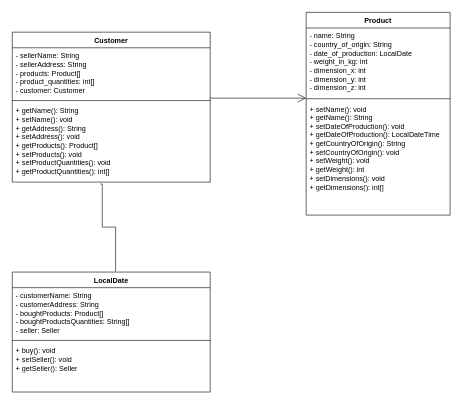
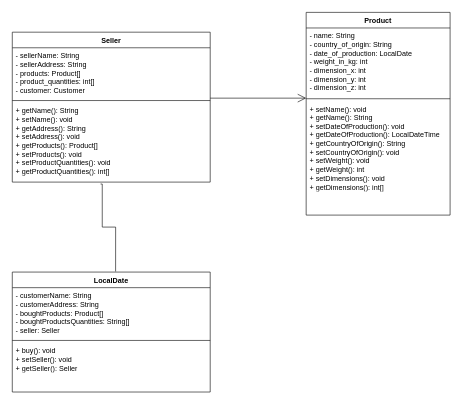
- <mxCell id="2" value="Customer" style="swimlane;fontStyle=1;align=center;verticalAlign=top;childLayout=stackLayout;horizontal=1;startSize=26;horizontalStack=0;resizeParent=1;resizeParentMax=0;resizeLast=0;collapsible=1;marginBottom=0;whiteSpace=wrap;html=1;" vertex="1" parent="1"><mxGeometry x="20" y="53" width="330" height="250" as="geometry" /></mxCell>
+ <mxCell id="2" value="Seller" style="swimlane;fontStyle=1;align=center;verticalAlign=top;childLayout=stackLayout;horizontal=1;startSize=26;horizontalStack=0;resizeParent=1;resizeParentMax=0;resizeLast=0;collapsible=1;marginBottom=0;whiteSpace=wrap;html=1;" vertex="1" parent="1"><mxGeometry x="20" y="53" width="330" height="250" as="geometry" /></mxCell>
